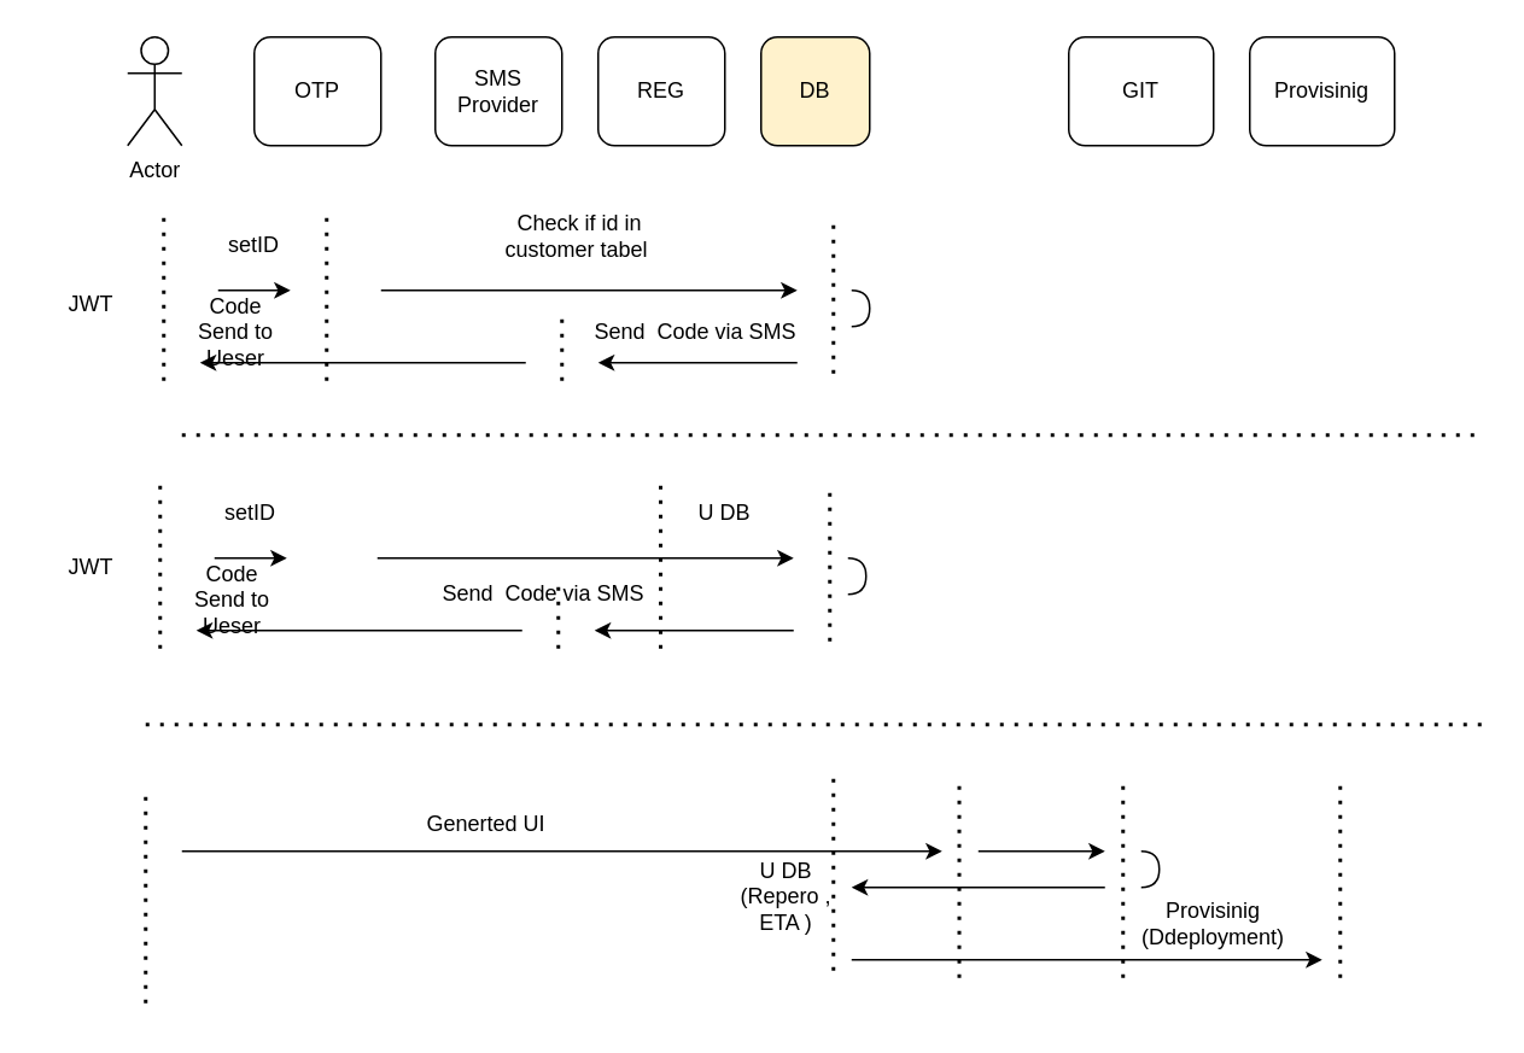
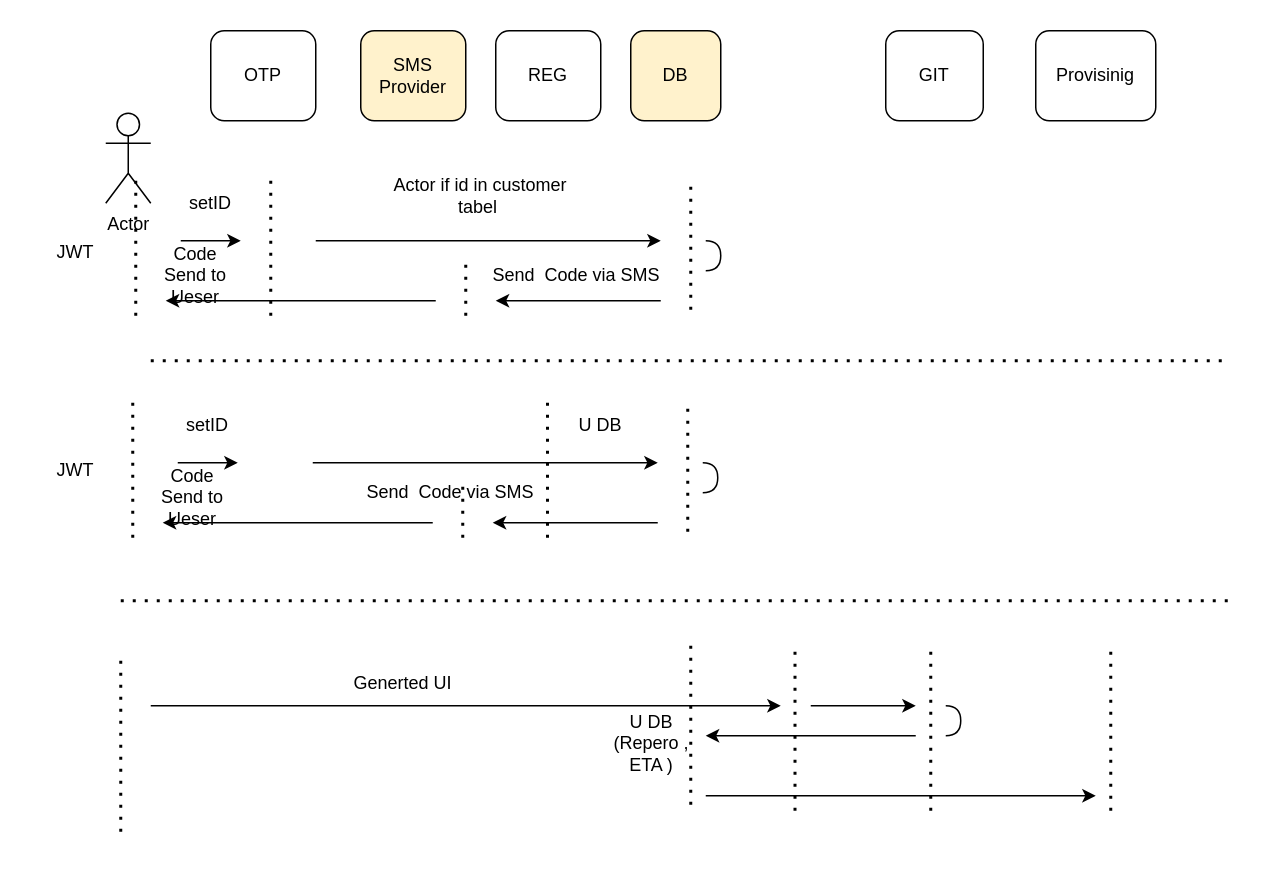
- <mxCell id="2" value="Actor" style="shape=umlActor;verticalLabelPosition=bottom;verticalAlign=top;html=1;outlineConnect=0;" vertex="1" parent="1"><mxGeometry x="70" y="20" width="30" height="60" as="geometry" /></mxCell>
+ <mxCell id="2" value="Actor" style="shape=umlActor;verticalLabelPosition=bottom;verticalAlign=top;html=1;outlineConnect=0;" vertex="1" parent="1"><mxGeometry x="70" y="75" width="30" height="60" as="geometry" /></mxCell>
- <mxCell id="7" value="SMS Provider" style="rounded=1;whiteSpace=wrap;html=1;" vertex="1" parent="1"><mxGeometry x="240" y="20" width="70" height="60" as="geometry" /></mxCell>
+ <mxCell id="7" value="SMS Provider" style="rounded=1;whiteSpace=wrap;html=1;fillColor=#fff2cc;" vertex="1" parent="1"><mxGeometry x="240" y="20" width="70" height="60" as="geometry" /></mxCell>
- <mxCell id="5" value="GIT" style="rounded=1;whiteSpace=wrap;html=1;" vertex="1" parent="1"><mxGeometry x="590" y="20" width="80" height="60" as="geometry" /></mxCell>
+ <mxCell id="5" value="GIT" style="rounded=1;whiteSpace=wrap;html=1;" vertex="1" parent="1"><mxGeometry x="590" y="20" width="65" height="60" as="geometry" /></mxCell>
- <mxCell id="15" value="Check if id in customer tabel&amp;nbsp;" style="text;html=1;align=center;verticalAlign=middle;whiteSpace=wrap;rounded=0;" vertex="1" parent="1"><mxGeometry x="260" y="100" width="120" height="60" as="geometry" /></mxCell>
+ <mxCell id="15" value="Actor if id in customer tabel&amp;nbsp;" style="text;html=1;align=center;verticalAlign=middle;whiteSpace=wrap;rounded=0;" vertex="1" parent="1"><mxGeometry x="260" y="100" width="120" height="60" as="geometry" /></mxCell>
- <mxCell id="53" value="Provisinig (Ddeployment)" style="text;html=1;align=center;verticalAlign=middle;whiteSpace=wrap;rounded=0;" vertex="1" parent="1"><mxGeometry x="630" y="495" width="80" height="30" as="geometry" /></mxCell>
